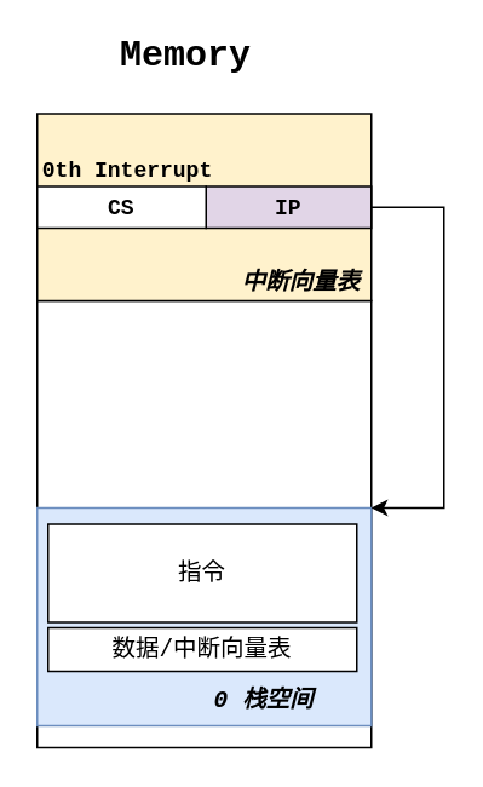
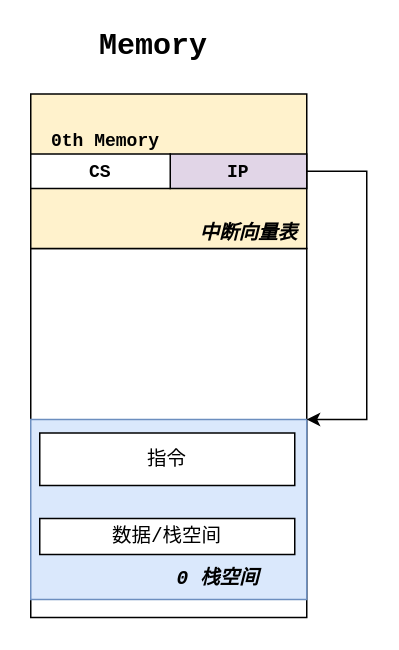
- <mxCell id="8" value="&lt;b style=&quot;font-size: 12px;&quot;&gt;&lt;font style=&quot;font-size: 12px;&quot;&gt;0th Interrupt&lt;/font&gt;&lt;/b&gt;" style="text;html=1;strokeColor=none;fillColor=none;align=center;verticalAlign=middle;whiteSpace=wrap;rounded=0;fontFamily=Courier New;fontSize=12;" vertex="1" parent="1"><mxGeometry x="20" y="84" width="100" height="20" as="geometry" /></mxCell>
+ <mxCell id="8" value="&lt;b style=&quot;font-size: 12px;&quot;&gt;&lt;font style=&quot;font-size: 12px;&quot;&gt;0th Memory&lt;/font&gt;&lt;/b&gt;" style="text;html=1;strokeColor=none;fillColor=none;align=center;verticalAlign=middle;whiteSpace=wrap;rounded=0;fontFamily=Courier New;fontSize=12;" vertex="1" parent="1"><mxGeometry x="20" y="84" width="100" height="20" as="geometry" /></mxCell>
- <mxCell id="12" value="指令" style="rounded=0;whiteSpace=wrap;html=1;strokeColor=#000000;fontFamily=Courier New;fontSize=13;" vertex="1" parent="1"><mxGeometry x="26" y="288" width="170" height="54" as="geometry" /></mxCell>
+ <mxCell id="12" value="指令" style="rounded=0;whiteSpace=wrap;html=1;strokeColor=#000000;fontFamily=Courier New;fontSize=13;" vertex="1" parent="1"><mxGeometry x="26" y="288" width="170" height="35" as="geometry" /></mxCell>
- <mxCell id="13" value="数据/中断向量表" style="rounded=0;whiteSpace=wrap;html=1;strokeColor=#000000;fontFamily=Courier New;fontSize=13;" vertex="1" parent="1"><mxGeometry x="26" y="345" width="170" height="24" as="geometry" /></mxCell>
+ <mxCell id="13" value="数据/栈空间" style="rounded=0;whiteSpace=wrap;html=1;strokeColor=#000000;fontFamily=Courier New;fontSize=13;" vertex="1" parent="1"><mxGeometry x="26" y="345" width="170" height="24" as="geometry" /></mxCell>
